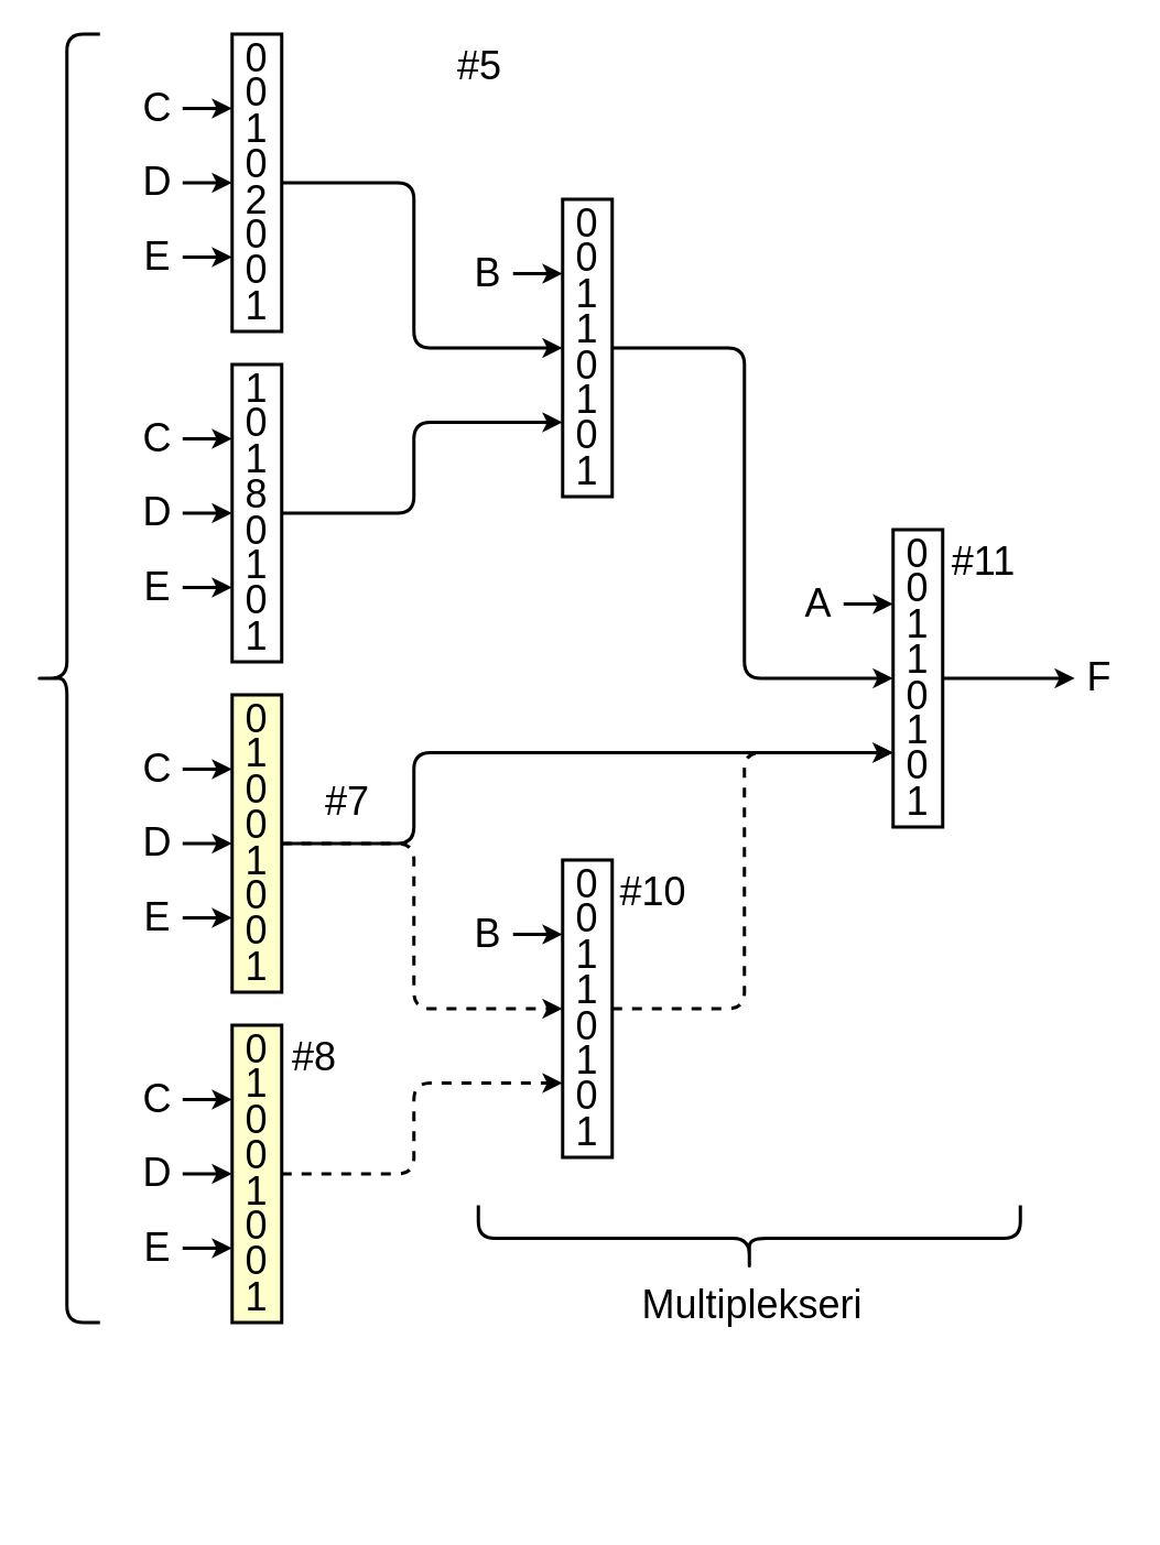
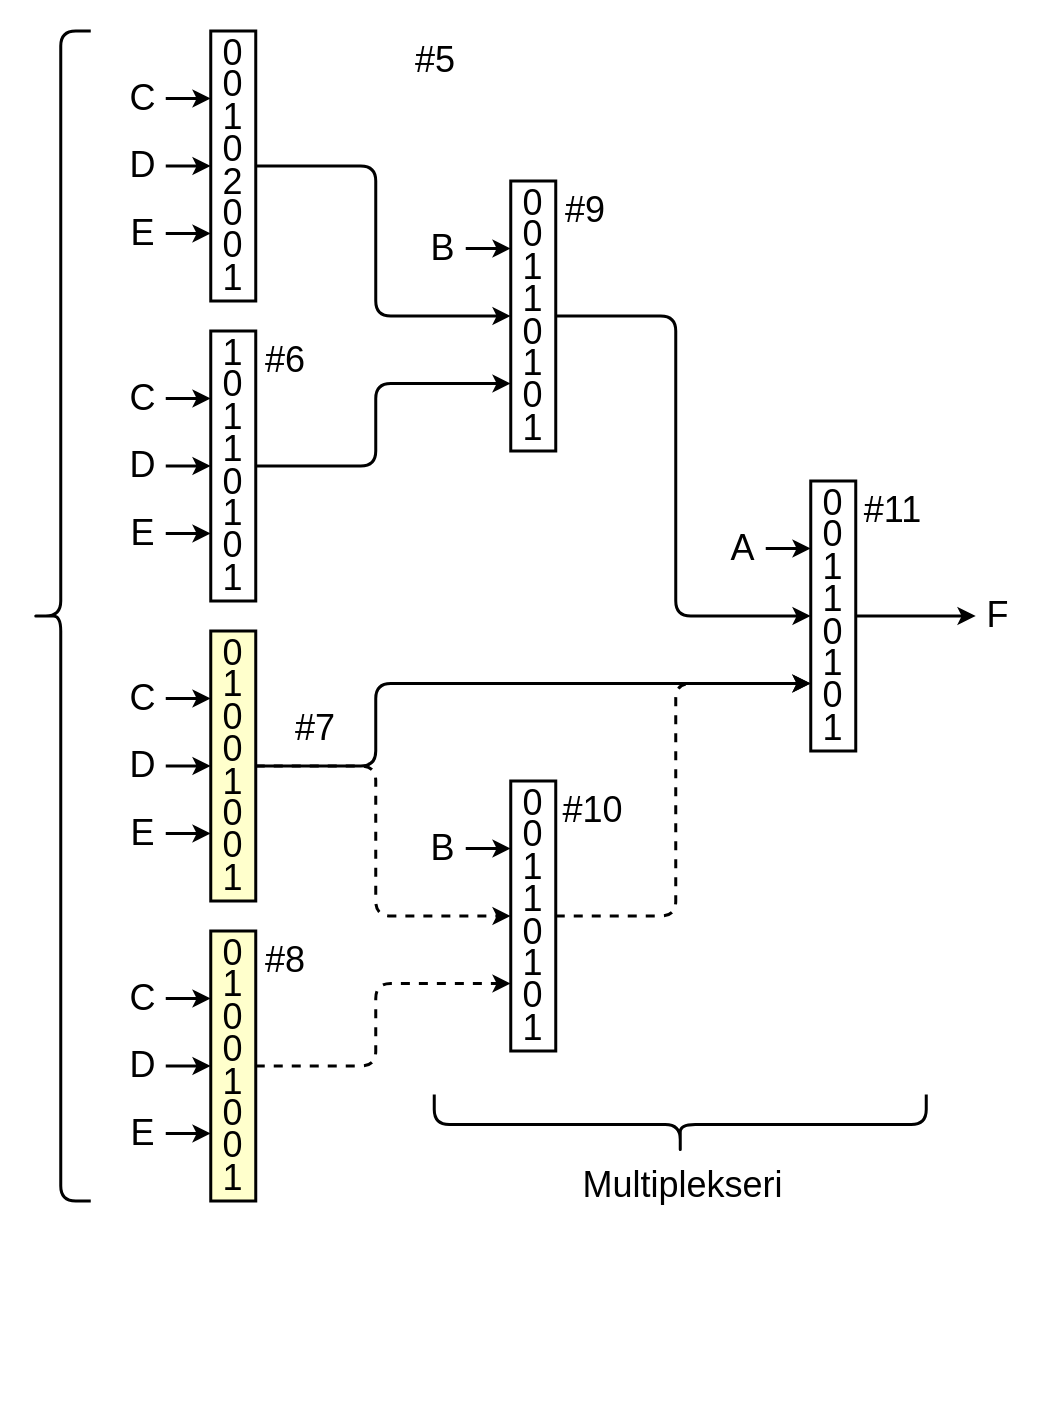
+ <mxCell id="52" value="&lt;span style=&quot;font-size: 24px&quot;&gt;#9&lt;br&gt;&lt;/span&gt;" style="text;html=1;strokeColor=none;fillColor=none;align=center;verticalAlign=middle;whiteSpace=wrap;rounded=0;" vertex="1" parent="1"><mxGeometry x="370" y="120" width="40" height="40" as="geometry" /></mxCell>
+ <mxCell id="56" value="&lt;span style=&quot;font-size: 24px&quot;&gt;#6&lt;br&gt;&lt;/span&gt;" style="text;html=1;strokeColor=none;fillColor=none;align=center;verticalAlign=middle;whiteSpace=wrap;rounded=0;" vertex="1" parent="1"><mxGeometry x="170" y="220" width="40" height="40" as="geometry" /></mxCell>
- <mxCell id="55" value="&lt;font style=&quot;font-size: 24px ; line-height: 80%&quot;&gt;1&lt;br&gt;0&lt;br&gt;1&lt;br&gt;8&lt;br&gt;0&lt;br&gt;1&lt;br&gt;0&lt;br&gt;1&lt;br&gt;&lt;/font&gt;" style="text;html=1;strokeColor=#000000;fillColor=none;align=center;verticalAlign=middle;whiteSpace=wrap;rounded=0;strokeWidth=2;" vertex="1" parent="1"><mxGeometry x="140" y="220" width="30" height="180" as="geometry" /></mxCell>
+ <mxCell id="55" value="&lt;font style=&quot;font-size: 24px ; line-height: 80%&quot;&gt;1&lt;br&gt;0&lt;br&gt;1&lt;br&gt;1&lt;br&gt;0&lt;br&gt;1&lt;br&gt;0&lt;br&gt;1&lt;br&gt;&lt;/font&gt;" style="text;html=1;strokeColor=#000000;fillColor=none;align=center;verticalAlign=middle;whiteSpace=wrap;rounded=0;strokeWidth=2;" vertex="1" parent="1"><mxGeometry x="140" y="220" width="30" height="180" as="geometry" /></mxCell>
